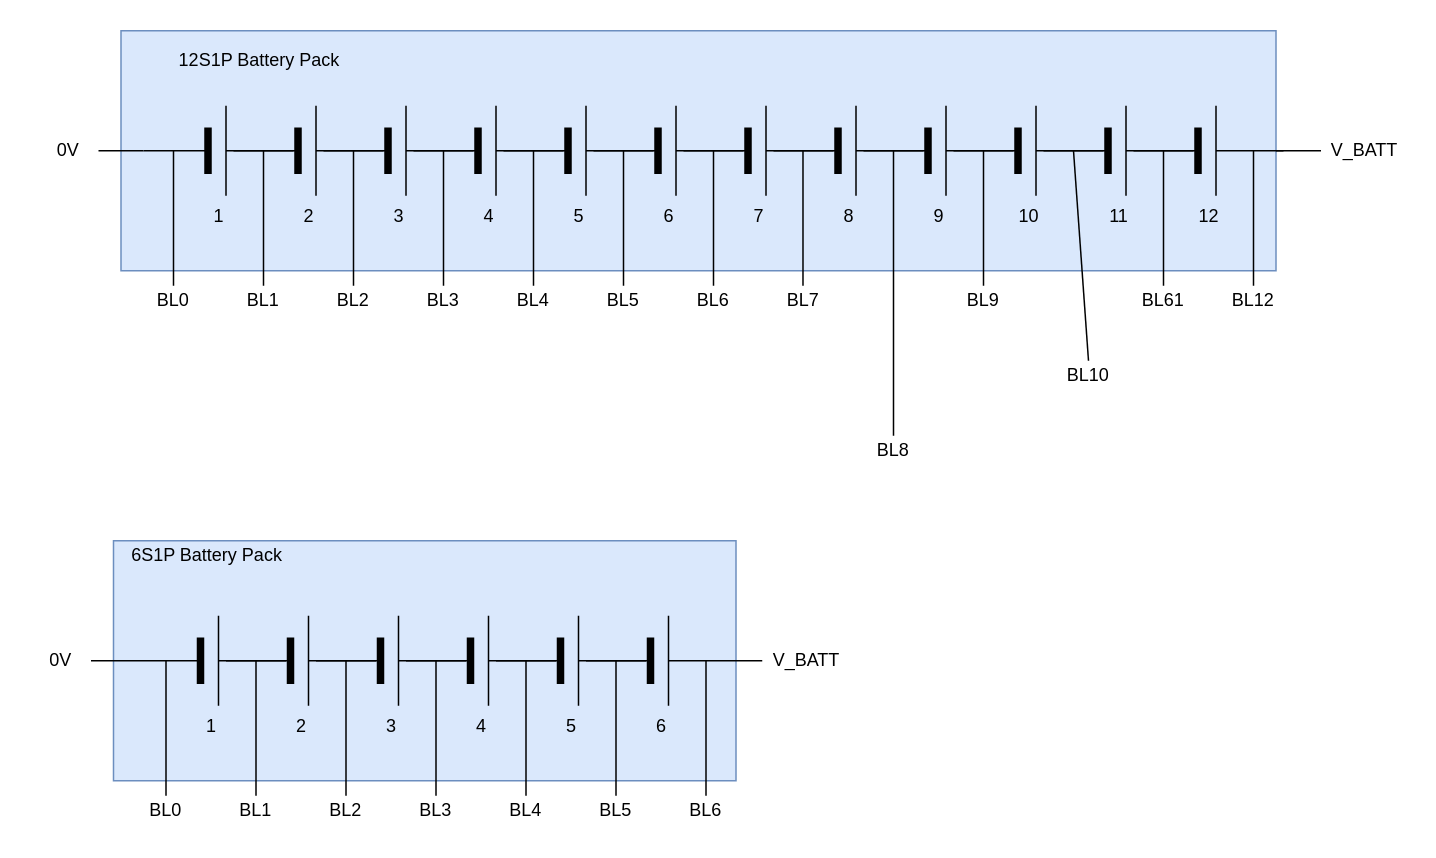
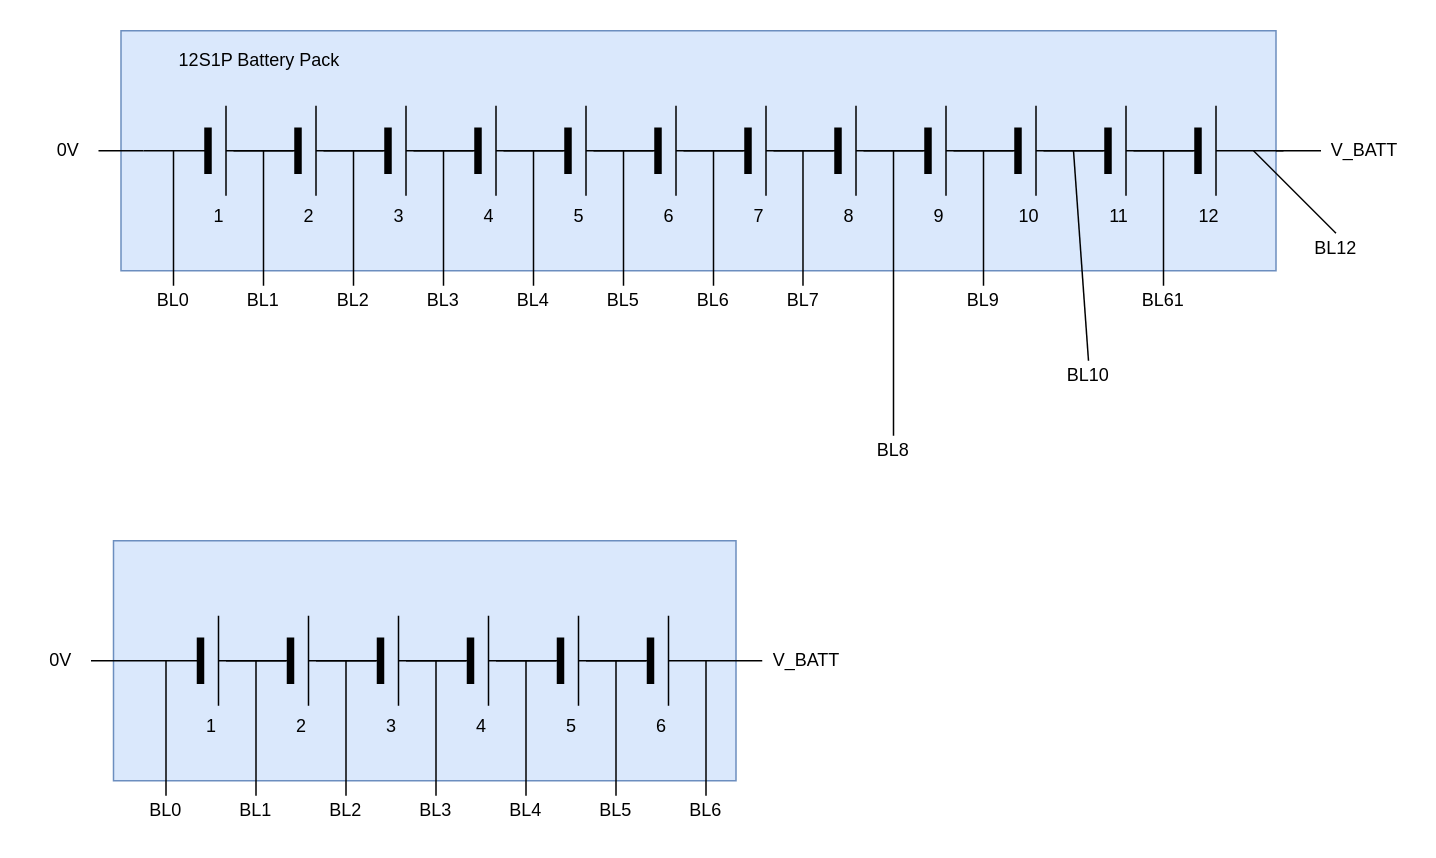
- <mxCell id="43" value="BL12" style="text;html=1;strokeColor=none;fillColor=none;align=center;verticalAlign=middle;whiteSpace=wrap;rounded=0;" parent="1" vertex="1"><mxGeometry x="815" y="190" width="40" height="20" as="geometry" /></mxCell>
+ <mxCell id="43" value="BL12" style="text;html=1;strokeColor=none;fillColor=none;align=center;verticalAlign=middle;whiteSpace=wrap;rounded=0;" parent="1" vertex="1"><mxGeometry x="870" y="155" width="40" height="20" as="geometry" /></mxCell>
- <mxCell id="70" value="6S1P Battery Pack" style="text;html=1;strokeColor=none;fillColor=none;align=center;verticalAlign=middle;whiteSpace=wrap;rounded=0;" vertex="1" parent="1"><mxGeometry x="75" y="360" width="125" height="20" as="geometry" /></mxCell>
